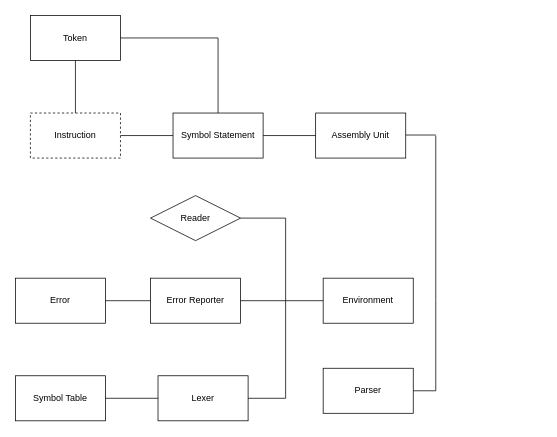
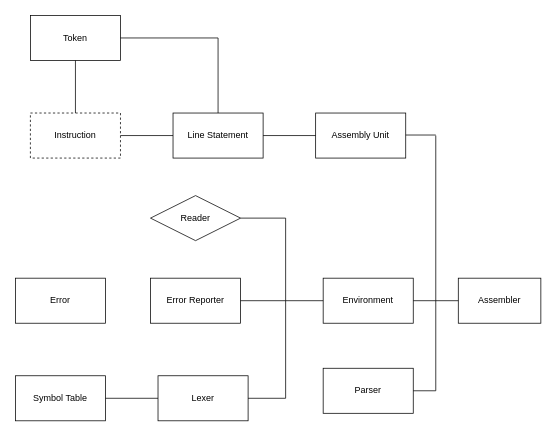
- <mxCell id="9" value="Symbol Statement" style="rounded=0;whiteSpace=wrap;html=1;" vertex="1" parent="1"><mxGeometry x="230" y="150" width="120" height="60" as="geometry" /></mxCell>
+ <mxCell id="9" value="Line Statement" style="rounded=0;whiteSpace=wrap;html=1;" vertex="1" parent="1"><mxGeometry x="230" y="150" width="120" height="60" as="geometry" /></mxCell>
- <mxCell id="13" value="" style="endArrow=none;html=1;entryX=1;entryY=0.5;entryDx=0;entryDy=0;exitX=0;exitY=0.5;exitDx=0;exitDy=0;" edge="1" parent="1" source="5" target="3"><mxGeometry width="50" height="50" relative="1" as="geometry"><mxPoint x="270" y="400" as="sourcePoint" /><mxPoint x="320" y="350" as="targetPoint" /></mxGeometry></mxCell>
+ <mxCell id="19" value="" style="endArrow=none;html=1;exitX=1;exitY=0.5;exitDx=0;exitDy=0;entryX=0;entryY=0.5;entryDx=0;entryDy=0;" edge="1" parent="1" source="7" target="2"><mxGeometry width="50" height="50" relative="1" as="geometry"><mxPoint x="580" y="300" as="sourcePoint" /><mxPoint x="630" y="250" as="targetPoint" /></mxGeometry></mxCell>
+ <mxCell id="2" value="Assembler" style="rounded=0;whiteSpace=wrap;html=1;" vertex="1" parent="1"><mxGeometry x="610" y="370" width="110" height="60" as="geometry" /></mxCell>
